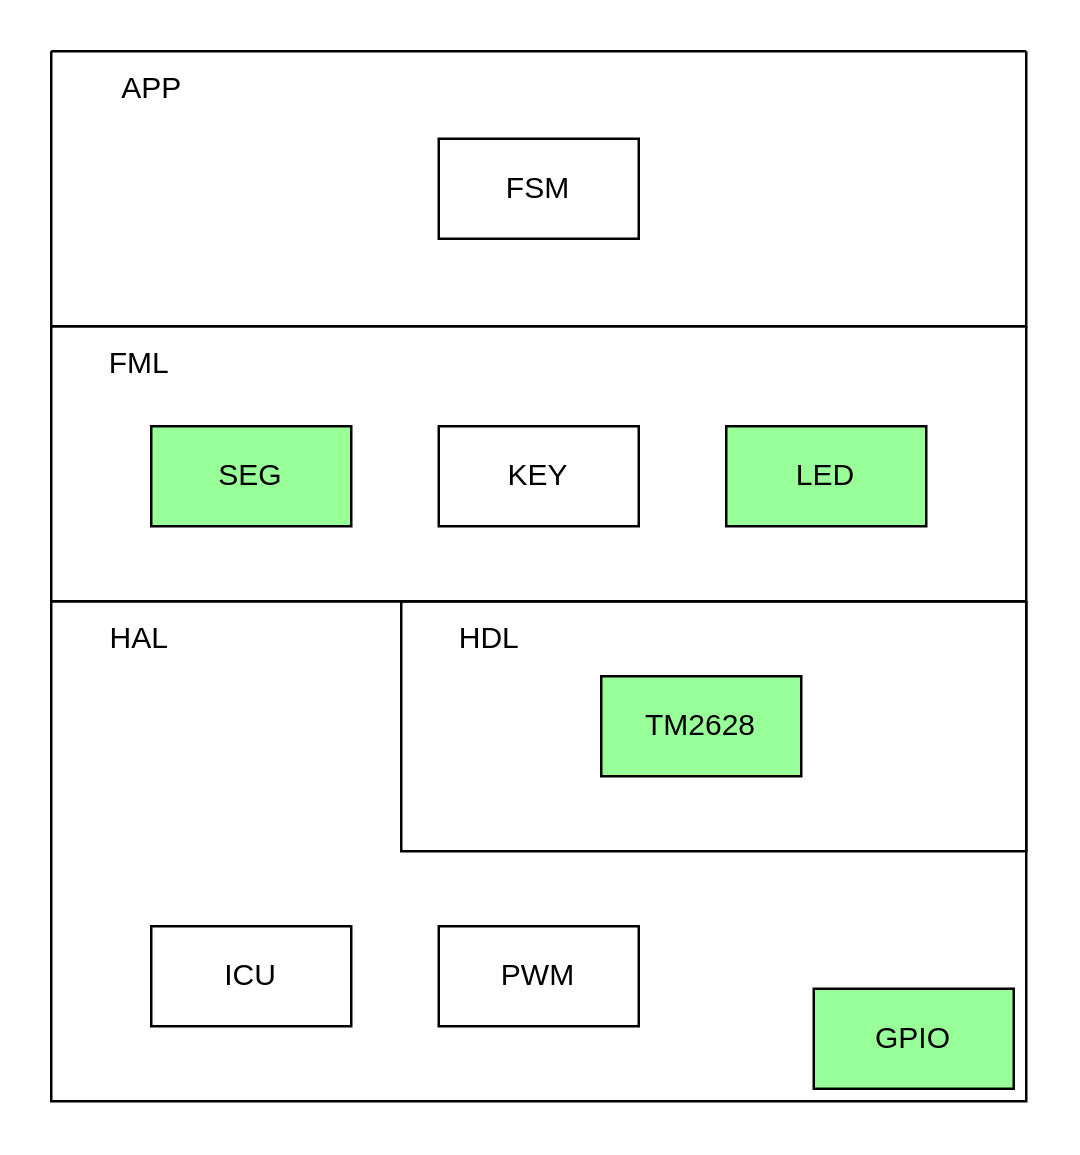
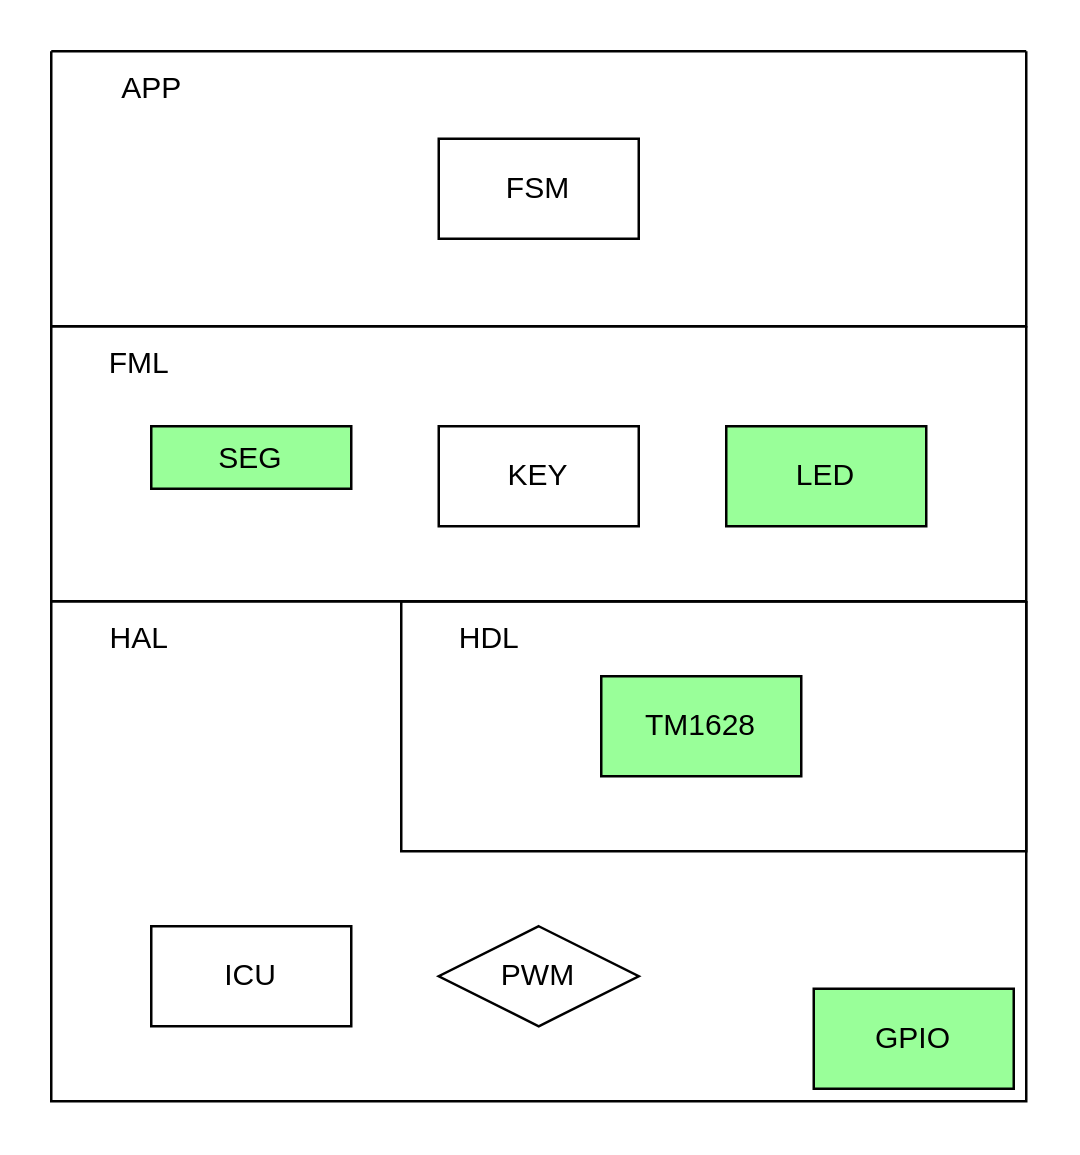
- <mxCell id="12" value="SEG" style="rounded=0;whiteSpace=wrap;html=1;fillColor=#99FF99;" parent="10" vertex="1"><mxGeometry x="40" y="40" width="80" height="40" as="geometry" /></mxCell>
+ <mxCell id="12" value="SEG" style="rounded=0;whiteSpace=wrap;html=1;fillColor=#99FF99;" parent="10" vertex="1"><mxGeometry x="40" y="40" width="80" height="25" as="geometry" /></mxCell>
- <mxCell id="5" value="TM2628" style="rounded=0;whiteSpace=wrap;html=1;fillColor=#99FF99;" parent="3" vertex="1"><mxGeometry x="80" y="30" width="80" height="40" as="geometry" /></mxCell>
+ <mxCell id="5" value="TM1628" style="rounded=0;whiteSpace=wrap;html=1;fillColor=#99FF99;" parent="3" vertex="1"><mxGeometry x="80" y="30" width="80" height="40" as="geometry" /></mxCell>
- <mxCell id="8" value="PWM" style="rounded=0;whiteSpace=wrap;html=1;" parent="2" vertex="1"><mxGeometry x="155" y="130" width="80" height="40" as="geometry" /></mxCell>
+ <mxCell id="8" value="PWM" style="rhombus;whiteSpace=wrap;html=1;" parent="2" vertex="1"><mxGeometry x="155" y="130" width="80" height="40" as="geometry" /></mxCell>
